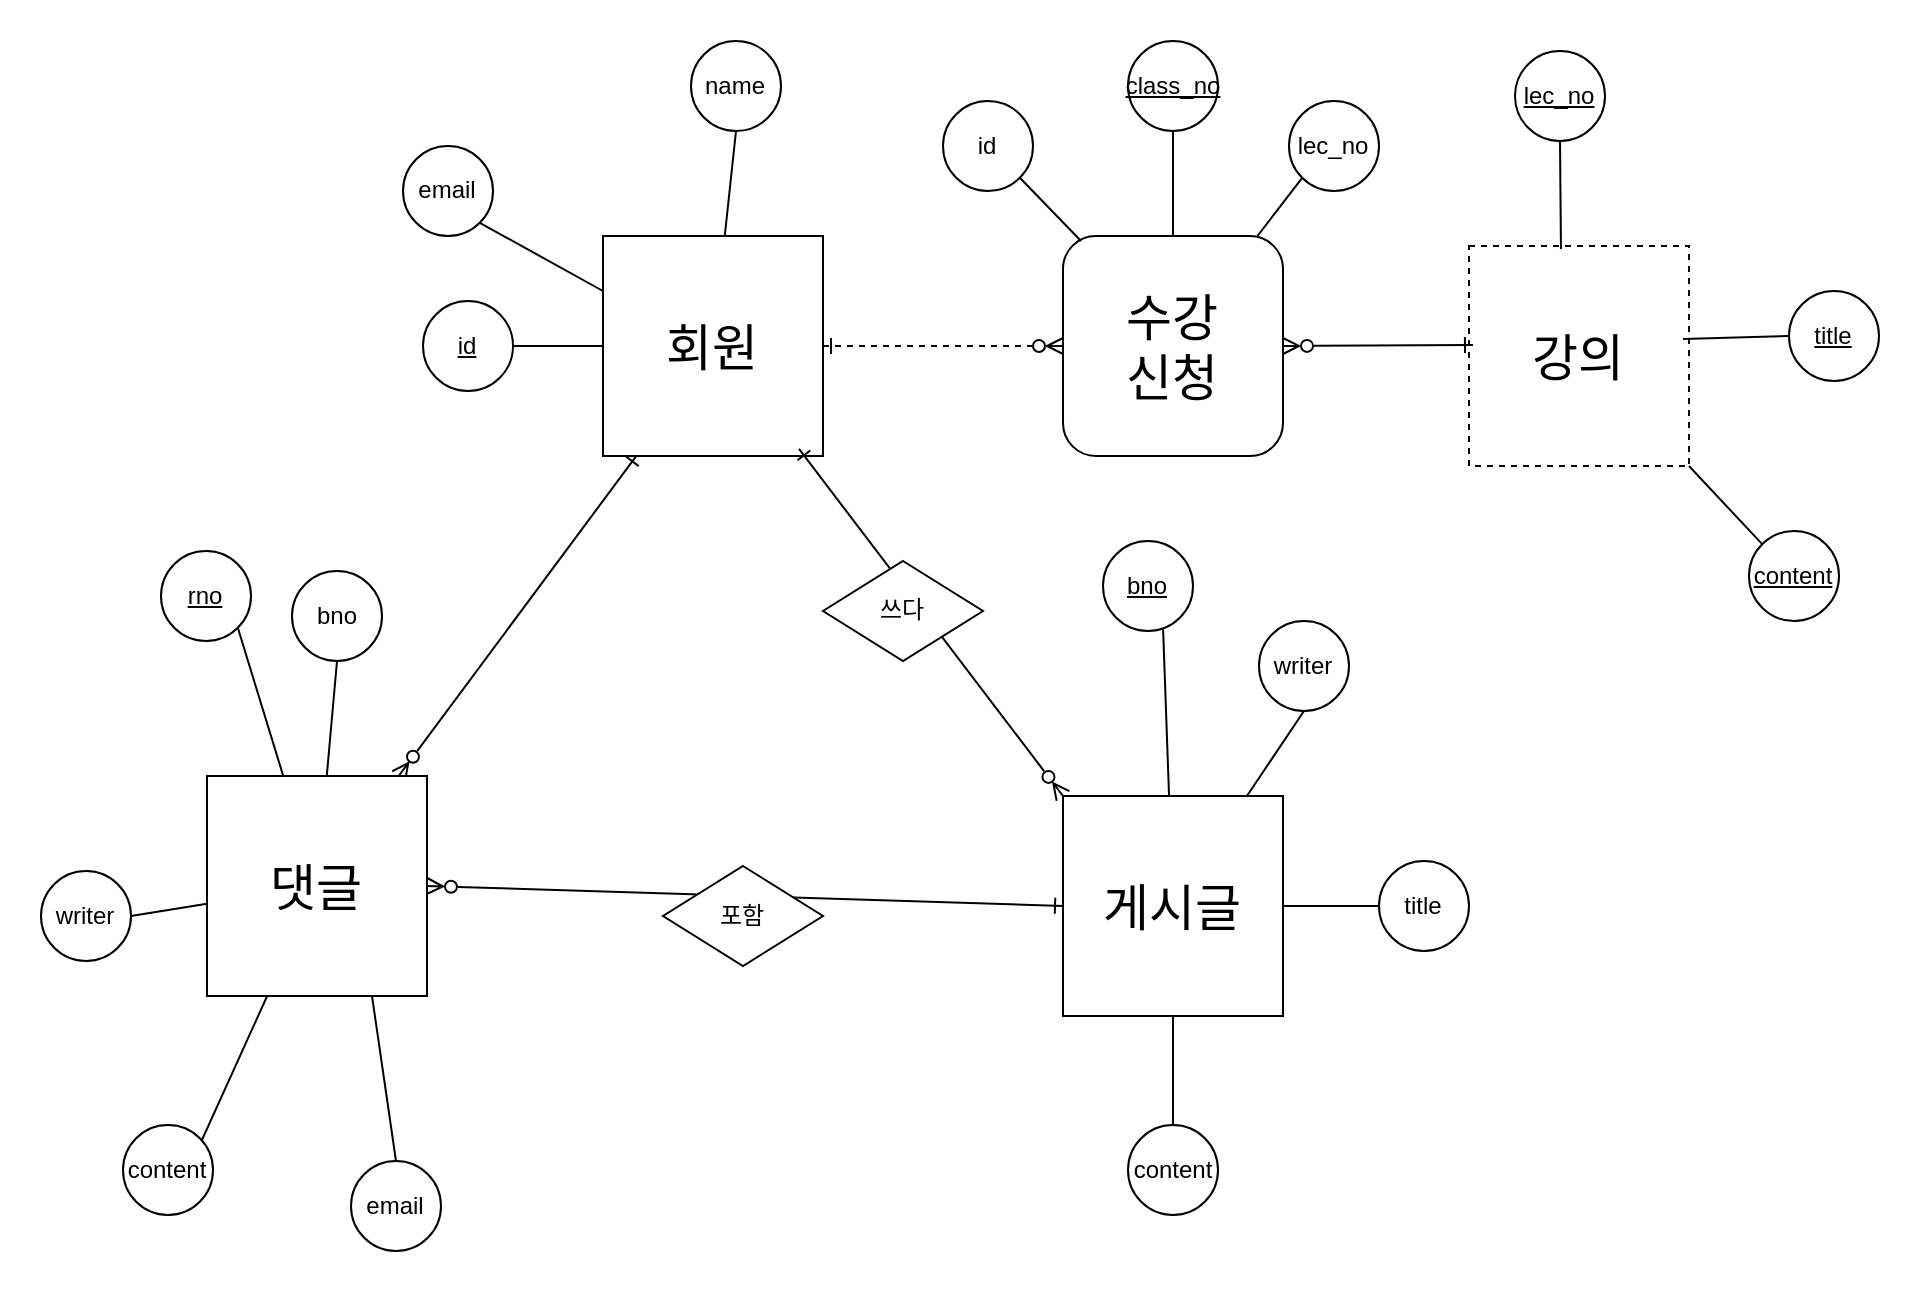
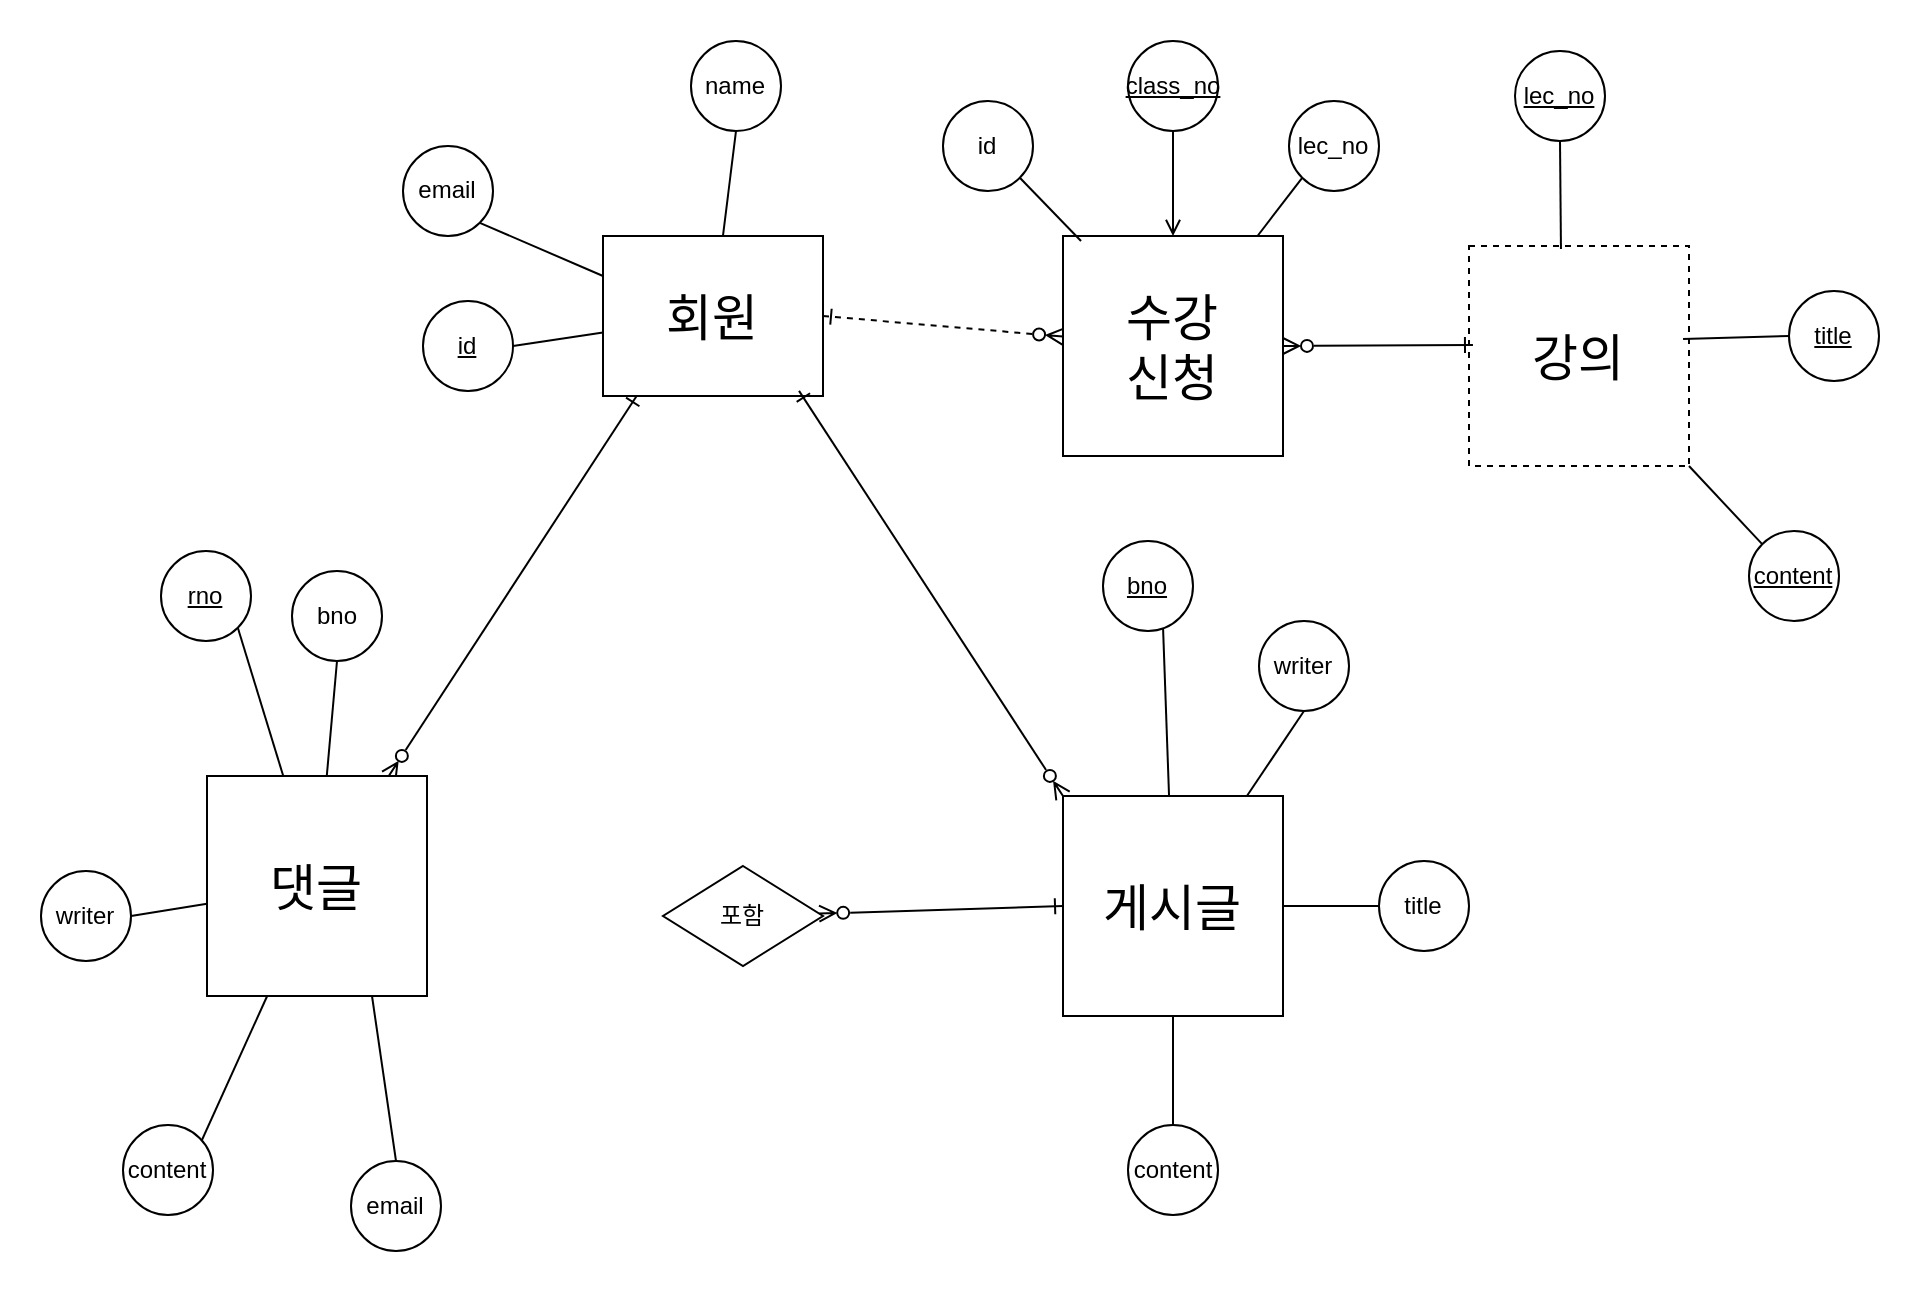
- <mxCell id="43" style="edgeStyle=none;rounded=0;orthogonalLoop=1;jettySize=auto;html=1;exitX=0.5;exitY=1;exitDx=0;exitDy=0;entryX=0.5;entryY=0;entryDx=0;entryDy=0;endArrow=none;endFill=0;" edge="1" parent="1" source="44" target="41"><mxGeometry relative="1" as="geometry" /></mxCell>
+ <mxCell id="43" style="edgeStyle=none;rounded=0;orthogonalLoop=1;jettySize=auto;html=1;exitX=0.5;exitY=1;exitDx=0;exitDy=0;entryX=0.5;entryY=0;entryDx=0;entryDy=0;endArrow=open;endFill=0;" edge="1" parent="1" source="44" target="41"><mxGeometry relative="1" as="geometry" /></mxCell>
- <mxCell id="4" value="&lt;font style=&quot;font-size: 25px;&quot;&gt;회원&lt;/font&gt;" style="whiteSpace=wrap;html=1;aspect=fixed;" vertex="1" parent="1"><mxGeometry x="301" y="117.5" width="110" height="110" as="geometry" /></mxCell>
+ <mxCell id="4" value="&lt;font style=&quot;font-size: 25px;&quot;&gt;회원&lt;/font&gt;" style="whiteSpace=wrap;html=1;aspect=fixed;" vertex="1" parent="1"><mxGeometry x="301" y="117.5" width="110" height="80" as="geometry" /></mxCell>
- <mxCell id="41" value="&lt;span style=&quot;font-size: 25px;&quot;&gt;수강&lt;/span&gt;&lt;div&gt;&lt;span style=&quot;font-size: 25px;&quot;&gt;신청&lt;/span&gt;&lt;/div&gt;" style="whiteSpace=wrap;html=1;aspect=fixed;rounded=1;" vertex="1" parent="1"><mxGeometry x="531" y="117.5" width="110" height="110" as="geometry" /></mxCell>
+ <mxCell id="41" value="&lt;span style=&quot;font-size: 25px;&quot;&gt;수강&lt;/span&gt;&lt;div&gt;&lt;span style=&quot;font-size: 25px;&quot;&gt;신청&lt;/span&gt;&lt;/div&gt;" style="whiteSpace=wrap;html=1;aspect=fixed;" vertex="1" parent="1"><mxGeometry x="531" y="117.5" width="110" height="110" as="geometry" /></mxCell>
- <mxCell id="32" value="쓰다" style="rhombus;whiteSpace=wrap;html=1;" vertex="1" parent="1"><mxGeometry x="411" y="280" width="80" height="50" as="geometry" /></mxCell>
- <mxCell id="11" style="edgeStyle=none;rounded=0;orthogonalLoop=1;jettySize=auto;html=1;exitX=0;exitY=0.5;exitDx=0;exitDy=0;entryX=1;entryY=0.5;entryDx=0;entryDy=0;endArrow=ERzeroToMany;endFill=0;startArrow=ERone;startFill=0;" edge="1" parent="1" source="12" target="22"><mxGeometry relative="1" as="geometry" /></mxCell>
+ <mxCell id="11" style="edgeStyle=none;rounded=0;orthogonalLoop=1;jettySize=auto;html=1;exitX=0;exitY=0.5;exitDx=0;exitDy=0;endArrow=ERzeroToMany;endFill=0;startArrow=ERone;startFill=0;" edge="1" parent="1" source="12" target="33"><mxGeometry relative="1" as="geometry" /></mxCell>
